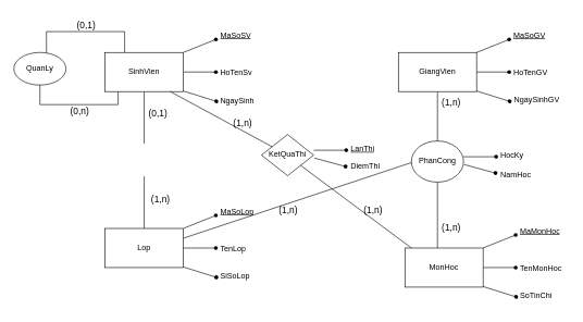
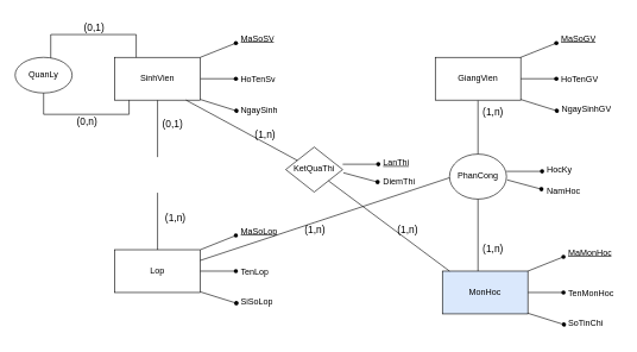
- <mxCell id="15" value="MonHoc" style="rounded=0;whiteSpace=wrap;html=1;" vertex="1" parent="8"><mxGeometry y="30.0" width="120" height="60" as="geometry" /></mxCell>
+ <mxCell id="15" value="MonHoc" style="rounded=0;whiteSpace=wrap;html=1;fillColor=#dae8fc;" vertex="1" parent="8"><mxGeometry y="30.0" width="120" height="60" as="geometry" /></mxCell>
